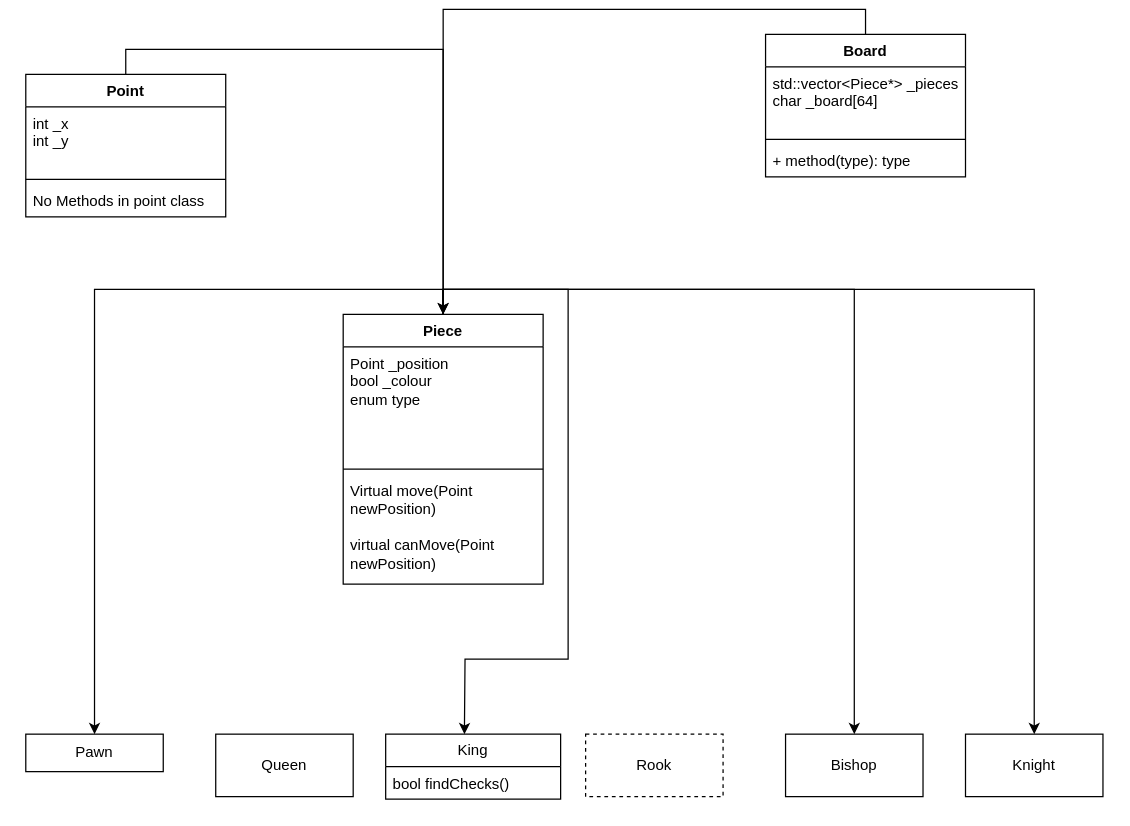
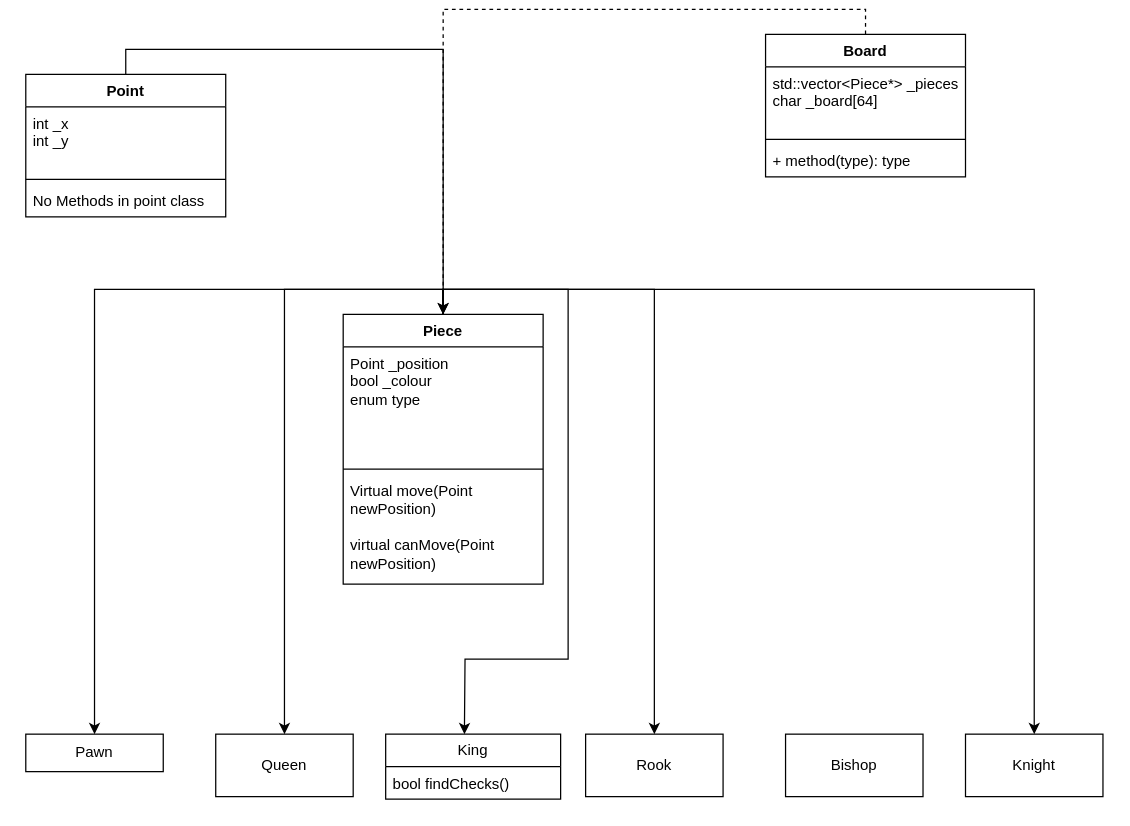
- <mxCell id="23" style="edgeStyle=orthogonalEdgeStyle;rounded=0;orthogonalLoop=1;jettySize=auto;html=1;exitX=0.5;exitY=0;exitDx=0;exitDy=0;entryX=0.5;entryY=0;entryDx=0;entryDy=0;" edge="1" parent="1" source="24" target="12"><mxGeometry relative="1" as="geometry" /></mxCell>
+ <mxCell id="23" style="edgeStyle=orthogonalEdgeStyle;rounded=0;orthogonalLoop=1;jettySize=auto;html=1;exitX=0.5;exitY=0;exitDx=0;exitDy=0;entryX=0.5;entryY=0;entryDx=0;entryDy=0;dashed=1;" edge="1" parent="1" source="24" target="12"><mxGeometry relative="1" as="geometry" /></mxCell>
+ <mxCell id="9" style="edgeStyle=orthogonalEdgeStyle;rounded=0;orthogonalLoop=1;jettySize=auto;html=1;exitX=0.5;exitY=0;exitDx=0;exitDy=0;entryX=0.5;entryY=0;entryDx=0;entryDy=0;" parent="1" source="12" target="18" edge="1"><mxGeometry relative="1" as="geometry" /></mxCell>
- <mxCell id="10" style="edgeStyle=orthogonalEdgeStyle;rounded=0;orthogonalLoop=1;jettySize=auto;html=1;exitX=0.5;exitY=0;exitDx=0;exitDy=0;" parent="1" source="12" target="19" edge="1"><mxGeometry relative="1" as="geometry" /></mxCell>
+ <mxCell id="10" style="edgeStyle=orthogonalEdgeStyle;rounded=0;orthogonalLoop=1;jettySize=auto;html=1;exitX=0.5;exitY=0;exitDx=0;exitDy=0;" parent="1" source="12" target="17" edge="1"><mxGeometry relative="1" as="geometry" /></mxCell>
- <mxCell id="18" value="Rook" style="html=1;whiteSpace=wrap;dashed=1;" parent="1" vertex="1"><mxGeometry x="468" y="580" width="110" height="50" as="geometry" /></mxCell>
+ <mxCell id="18" value="Rook" style="html=1;whiteSpace=wrap;" parent="1" vertex="1"><mxGeometry x="468" y="580" width="110" height="50" as="geometry" /></mxCell>
